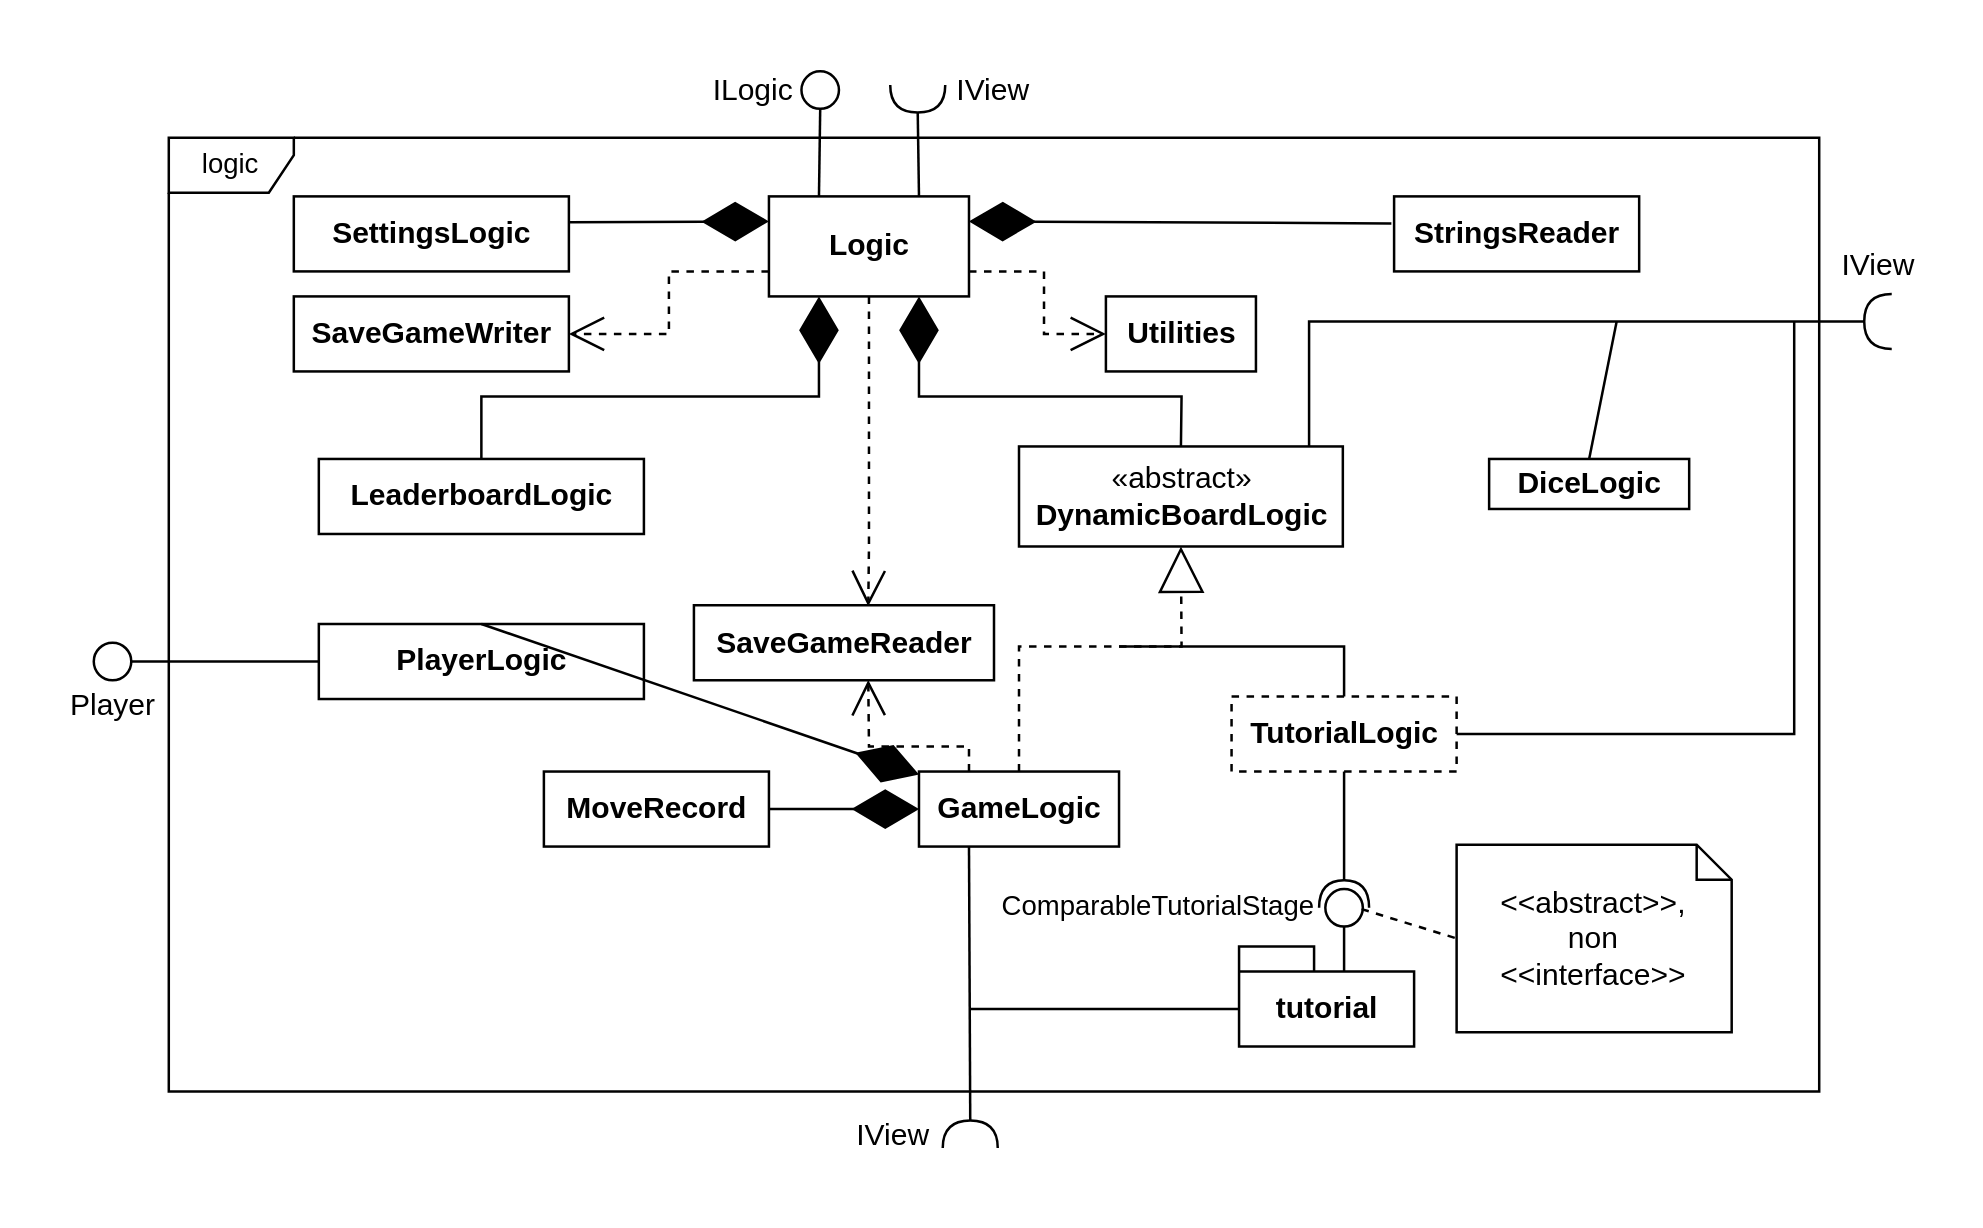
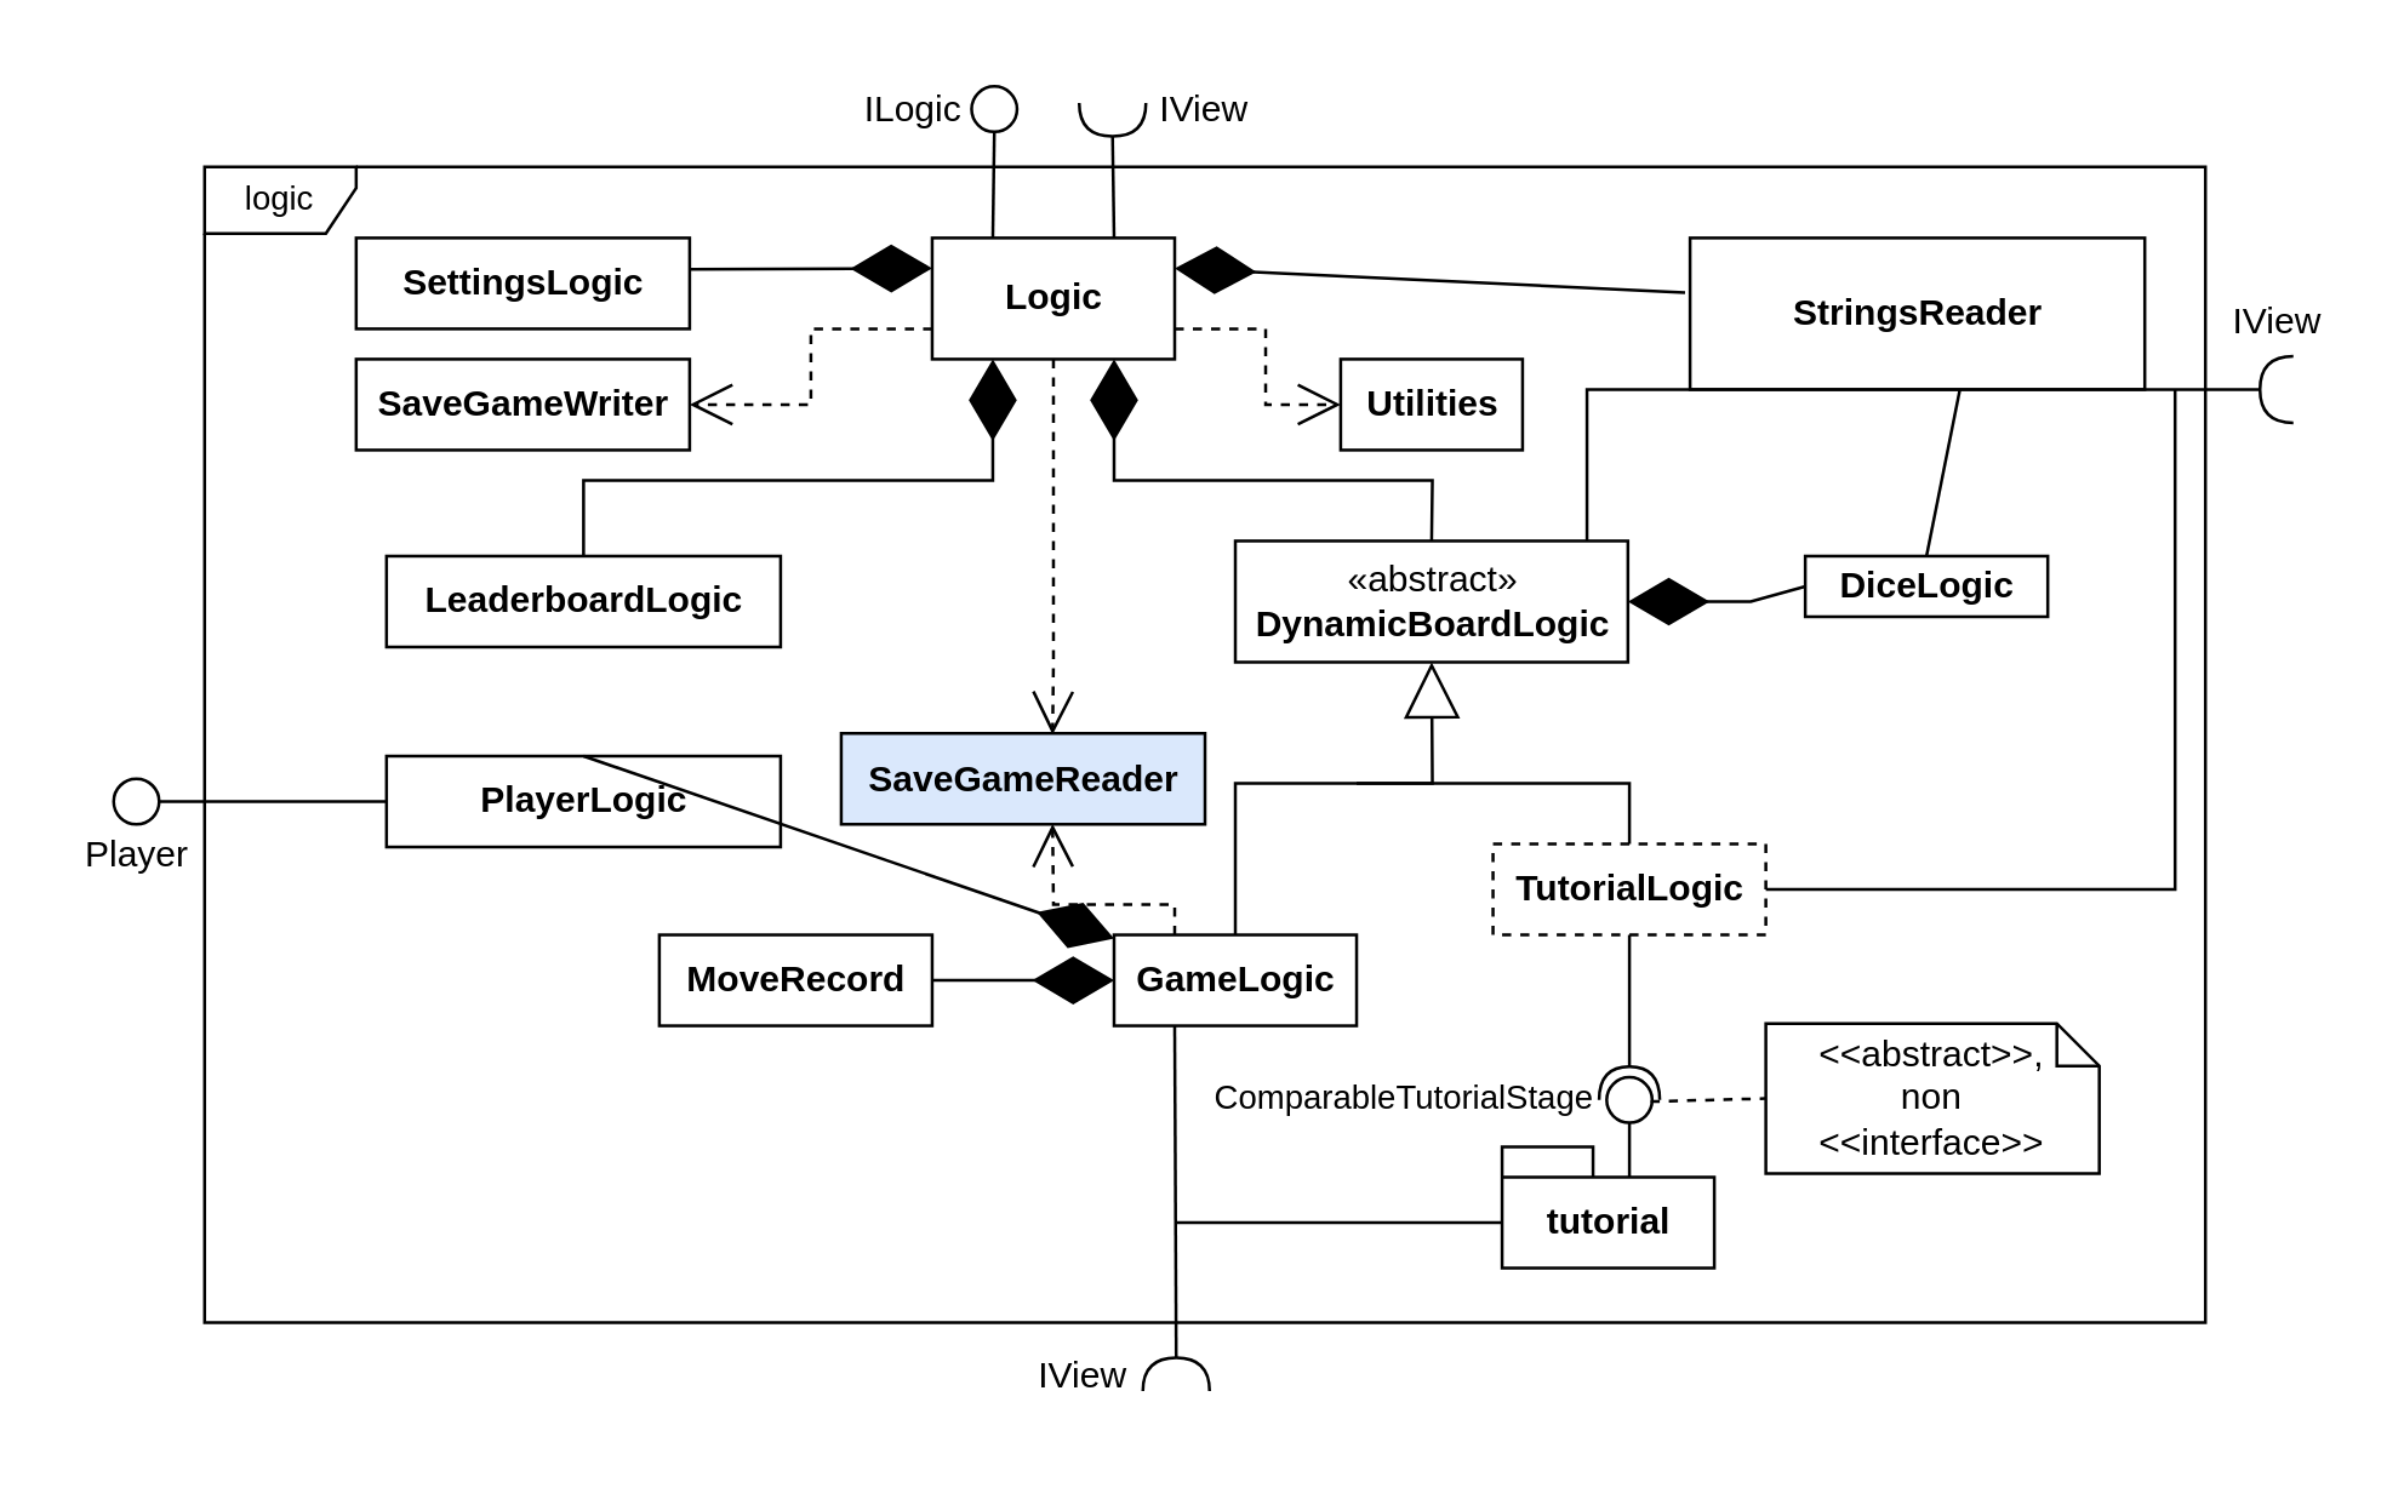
- <mxCell id="22" value="&lt;b&gt;StringsReader&lt;/b&gt;" style="html=1;" parent="1" vertex="1"><mxGeometry x="557" y="78" width="98" height="30" as="geometry" /></mxCell>
+ <mxCell id="22" value="&lt;b&gt;StringsReader&lt;/b&gt;" style="html=1;" parent="1" vertex="1"><mxGeometry x="557" y="78" width="150" height="50" as="geometry" /></mxCell>
+ <mxCell id="19" value="" style="endArrow=diamondThin;endFill=1;endSize=24;html=1;rounded=0;exitX=0;exitY=0.5;exitDx=0;exitDy=0;entryX=1;entryY=0.5;entryDx=0;entryDy=0;" parent="1" source="18" edge="1" target="14"><mxGeometry width="160" relative="1" as="geometry"><mxPoint x="547" y="238" as="sourcePoint" /><mxPoint x="537" y="188" as="targetPoint" /><Array as="points"><mxPoint x="577" y="198" /></Array></mxGeometry></mxCell>
- <mxCell id="33" value="&lt;b&gt;SaveGameReader&lt;/b&gt;" style="html=1;" parent="1" vertex="1"><mxGeometry x="277" y="241.5" width="120" height="30" as="geometry" /></mxCell>
+ <mxCell id="33" value="&lt;b&gt;SaveGameReader&lt;/b&gt;" style="html=1;fillColor=#dae8fc;" parent="1" vertex="1"><mxGeometry x="277" y="241.5" width="120" height="30" as="geometry" /></mxCell>
- <mxCell id="16" value="" style="endArrow=block;endSize=16;endFill=0;html=1;rounded=0;entryX=0.5;entryY=1;entryDx=0;entryDy=0;exitX=0.5;exitY=0;exitDx=0;exitDy=0;dashed=1;" parent="1" source="15" target="14" edge="1"><mxGeometry x="0.375" y="90" width="160" relative="1" as="geometry"><mxPoint x="157" y="228" as="sourcePoint" /><mxPoint x="317" y="228" as="targetPoint" /><Array as="points"><mxPoint x="407" y="258" /><mxPoint x="472" y="258" /></Array><mxPoint as="offset" /></mxGeometry></mxCell>
+ <mxCell id="16" value="" style="endArrow=block;endSize=16;endFill=0;html=1;rounded=0;entryX=0.5;entryY=1;entryDx=0;entryDy=0;exitX=0.5;exitY=0;exitDx=0;exitDy=0;" parent="1" source="15" target="14" edge="1"><mxGeometry x="0.375" y="90" width="160" relative="1" as="geometry"><mxPoint x="157" y="228" as="sourcePoint" /><mxPoint x="317" y="228" as="targetPoint" /><Array as="points"><mxPoint x="407" y="258" /><mxPoint x="472" y="258" /></Array><mxPoint as="offset" /></mxGeometry></mxCell>
- <mxCell id="8" value="&amp;lt;&amp;lt;abstract&amp;gt;&amp;gt;,&lt;br&gt;non&lt;br&gt;&amp;lt;&amp;lt;interface&amp;gt;&amp;gt;" style="shape=note;size=14;whiteSpace=wrap;html=1;" parent="1" vertex="1"><mxGeometry x="582" y="337.25" width="110" height="75" as="geometry" /></mxCell>
+ <mxCell id="8" value="&amp;lt;&amp;lt;abstract&amp;gt;&amp;gt;,&lt;br&gt;non&lt;br&gt;&amp;lt;&amp;lt;interface&amp;gt;&amp;gt;" style="shape=note;size=14;whiteSpace=wrap;html=1;" parent="1" vertex="1"><mxGeometry x="582" y="337.25" width="110" height="49.5" as="geometry" /></mxCell>
